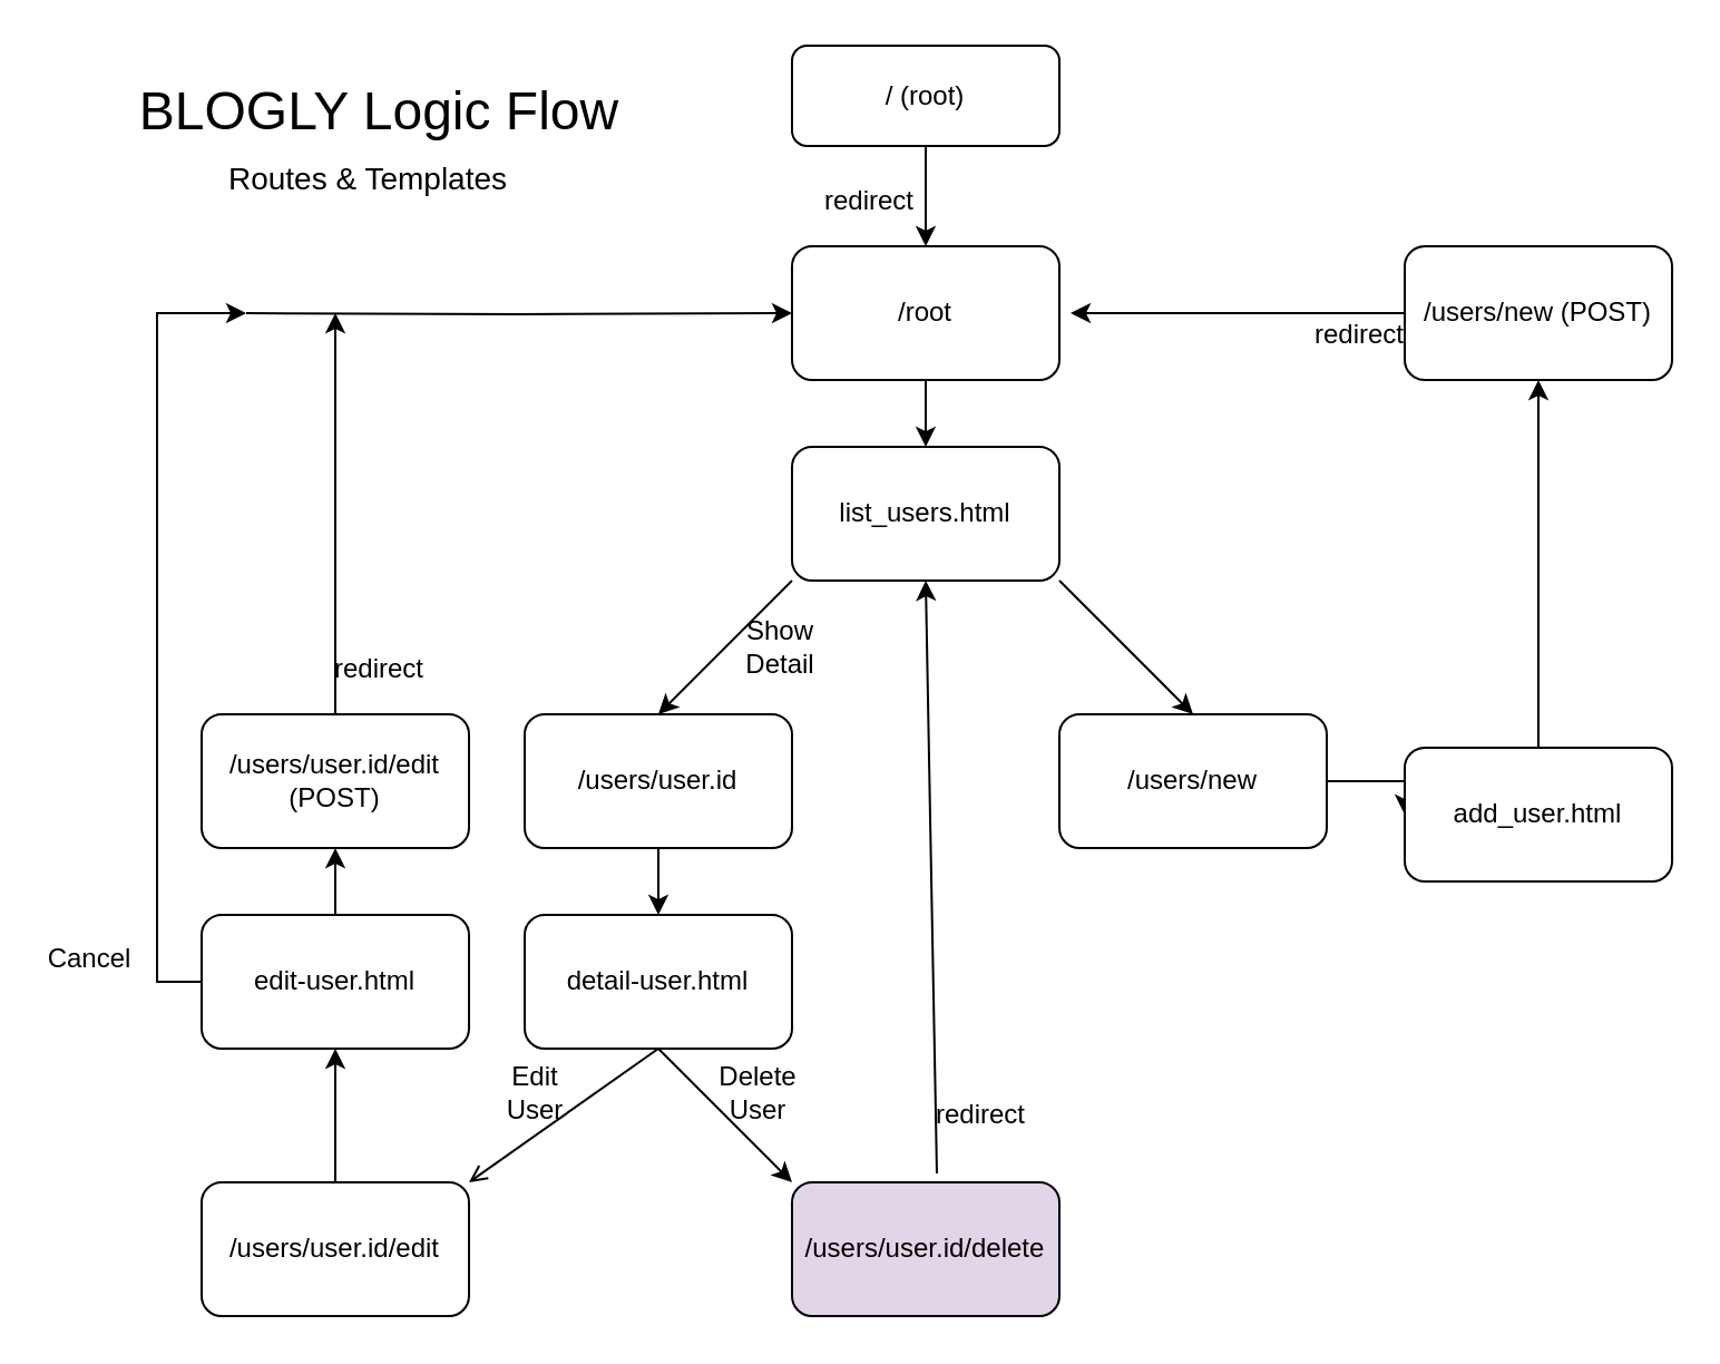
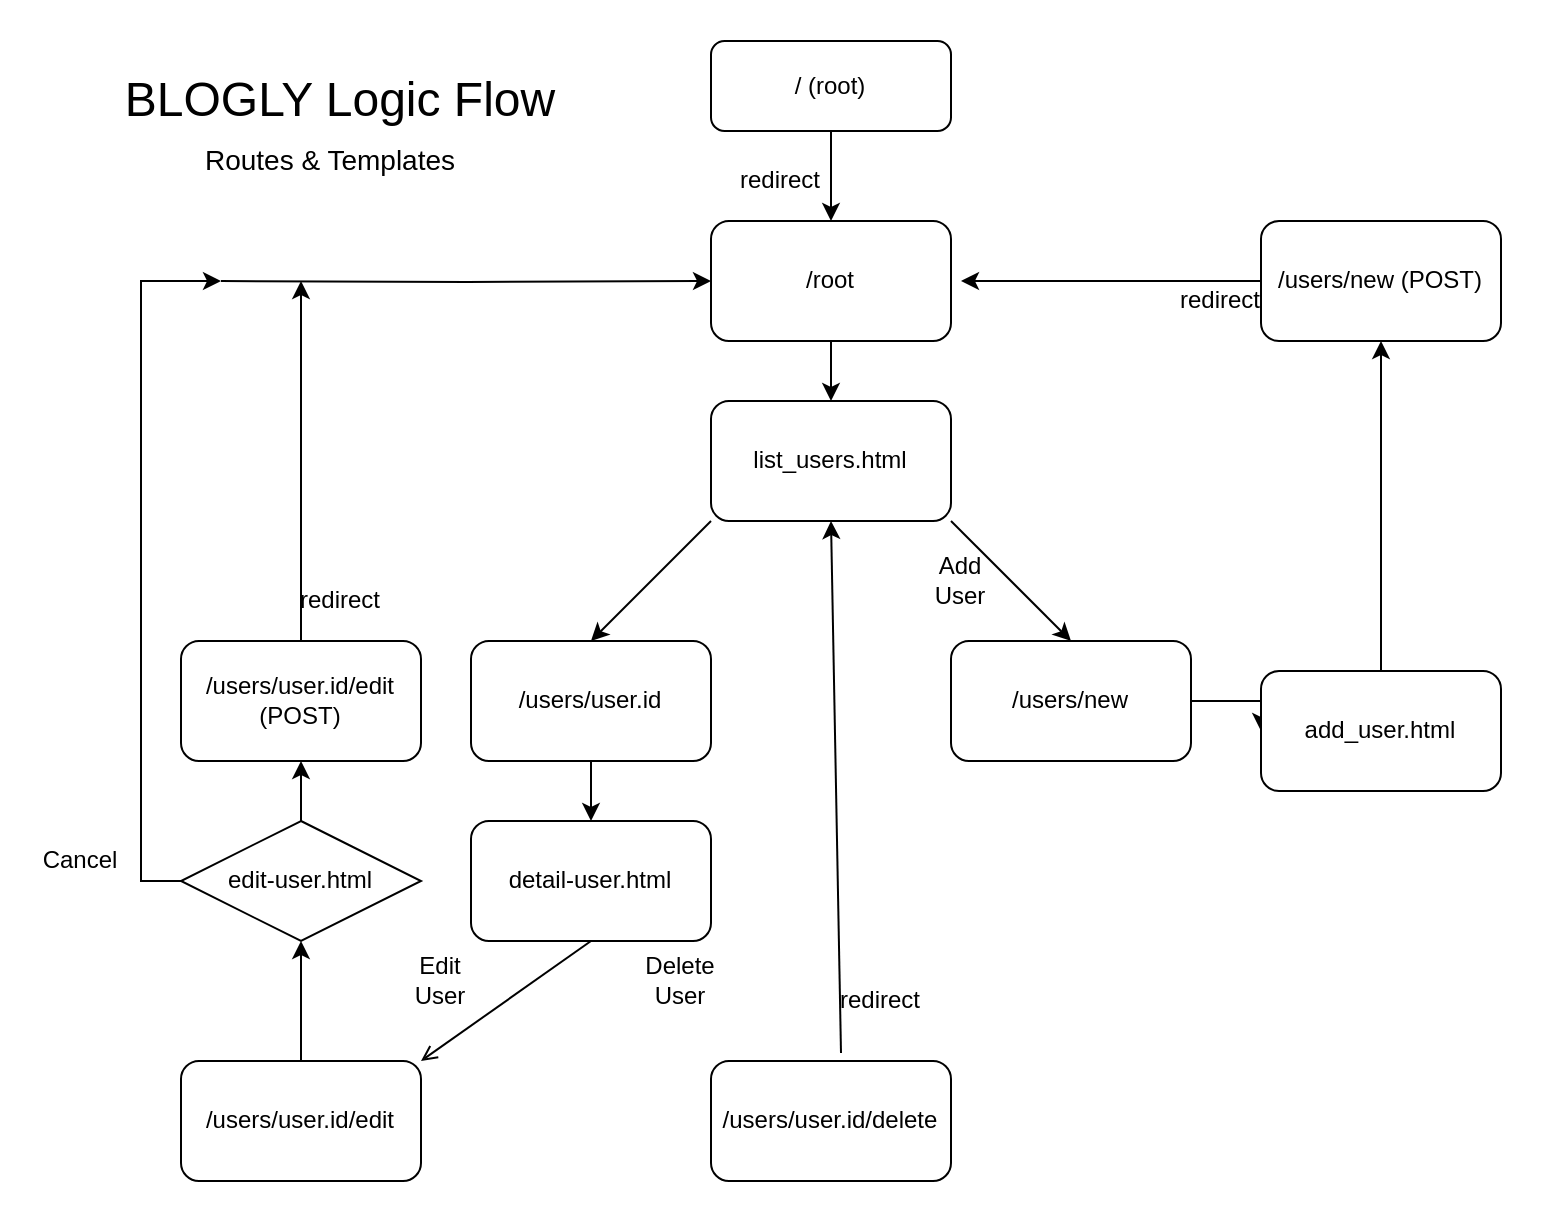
- <mxCell id="23" value="Show Detail" style="text;html=1;strokeColor=none;fillColor=none;align=center;verticalAlign=middle;whiteSpace=wrap;rounded=0;" parent="1" vertex="1"><mxGeometry x="330" y="280" width="40" height="20" as="geometry" /></mxCell>
+ <mxCell id="17" value="Add User" style="text;html=1;strokeColor=none;fillColor=none;align=center;verticalAlign=middle;whiteSpace=wrap;rounded=0;" parent="1" vertex="1"><mxGeometry x="460" y="280" width="40" height="20" as="geometry" /></mxCell>
- <mxCell id="35" value="edit-user.html" style="rounded=1;whiteSpace=wrap;html=1;" parent="1" vertex="1"><mxGeometry x="90" y="410" width="120" height="60" as="geometry" /></mxCell>
+ <mxCell id="35" value="edit-user.html" style="rhombus;whiteSpace=wrap;html=1;" parent="1" vertex="1"><mxGeometry x="90" y="410" width="120" height="60" as="geometry" /></mxCell>
- <mxCell id="28" value="Edit User" style="text;html=1;strokeColor=none;fillColor=none;align=center;verticalAlign=middle;whiteSpace=wrap;rounded=0;" parent="1" vertex="1"><mxGeometry x="220" y="480" width="40" height="20" as="geometry" /></mxCell>
+ <mxCell id="28" value="Edit User" style="text;html=1;strokeColor=none;fillColor=none;align=center;verticalAlign=middle;whiteSpace=wrap;rounded=0;" parent="1" vertex="1"><mxGeometry x="200" y="480" width="40" height="20" as="geometry" /></mxCell>
- <mxCell id="20" style="edgeStyle=none;rounded=0;orthogonalLoop=1;jettySize=auto;html=1;exitX=0.5;exitY=1;exitDx=0;exitDy=0;entryX=0;entryY=0;entryDx=0;entryDy=0;" parent="1" source="22" target="25" edge="1"><mxGeometry relative="1" as="geometry" /></mxCell>
- <mxCell id="25" value="&lt;span&gt;/users/user.id/delete&lt;/span&gt;" style="rounded=1;whiteSpace=wrap;html=1;fillColor=#e1d5e7;" parent="1" vertex="1"><mxGeometry x="355" y="530" width="120" height="60" as="geometry" /></mxCell>
+ <mxCell id="25" value="&lt;span&gt;/users/user.id/delete&lt;/span&gt;" style="rounded=1;whiteSpace=wrap;html=1;" parent="1" vertex="1"><mxGeometry x="355" y="530" width="120" height="60" as="geometry" /></mxCell>
